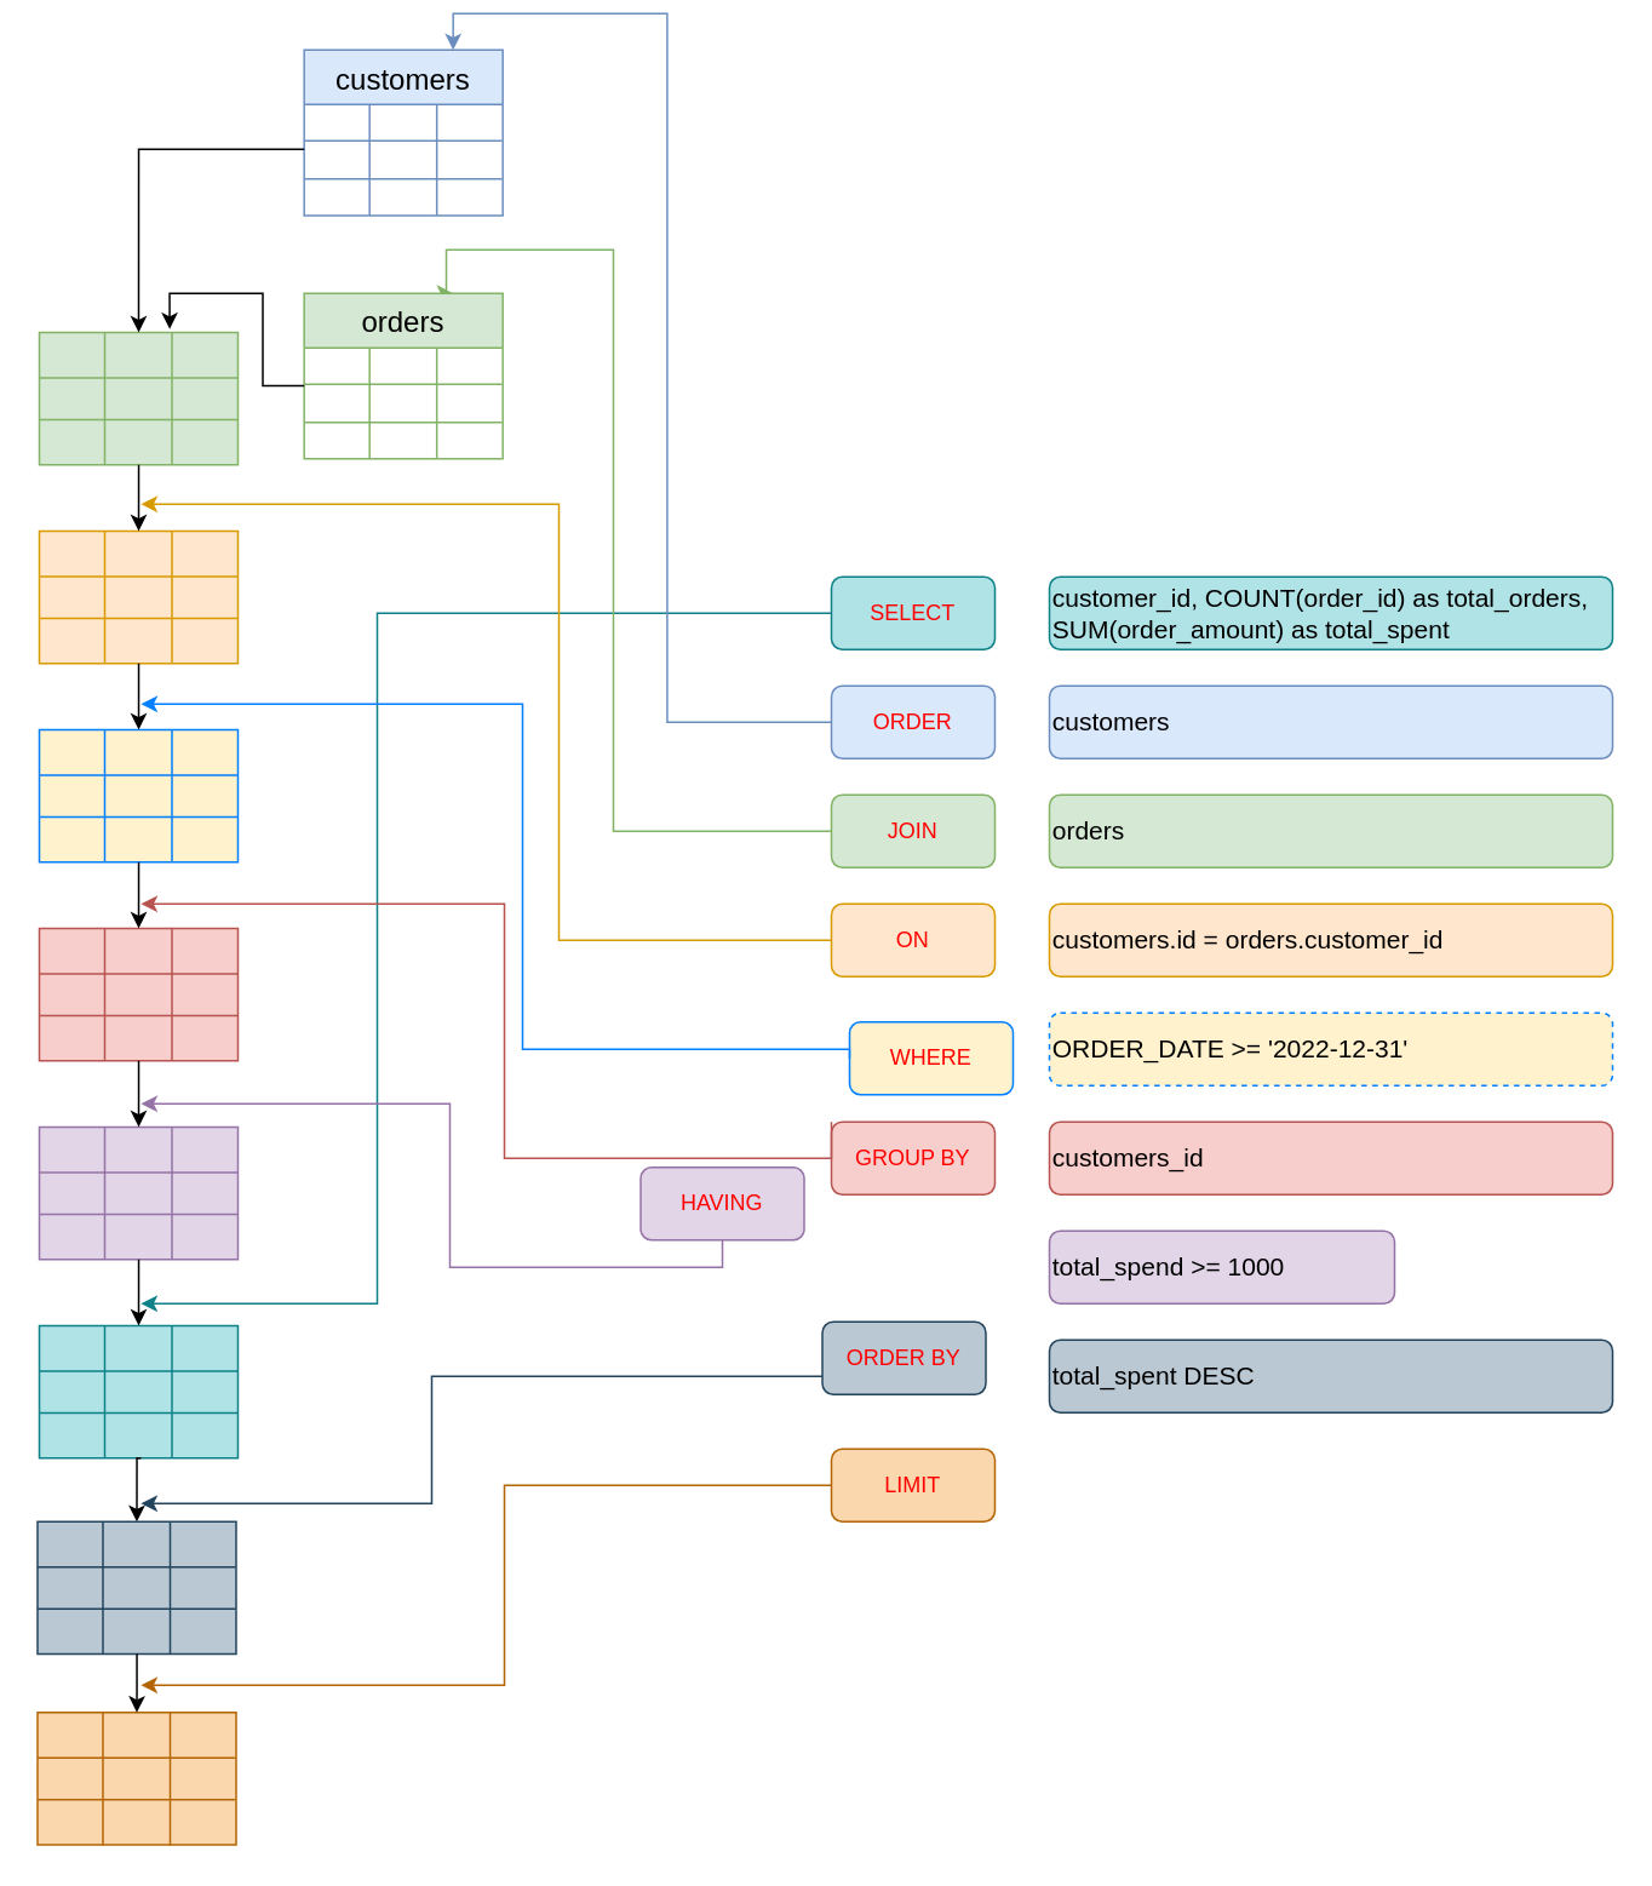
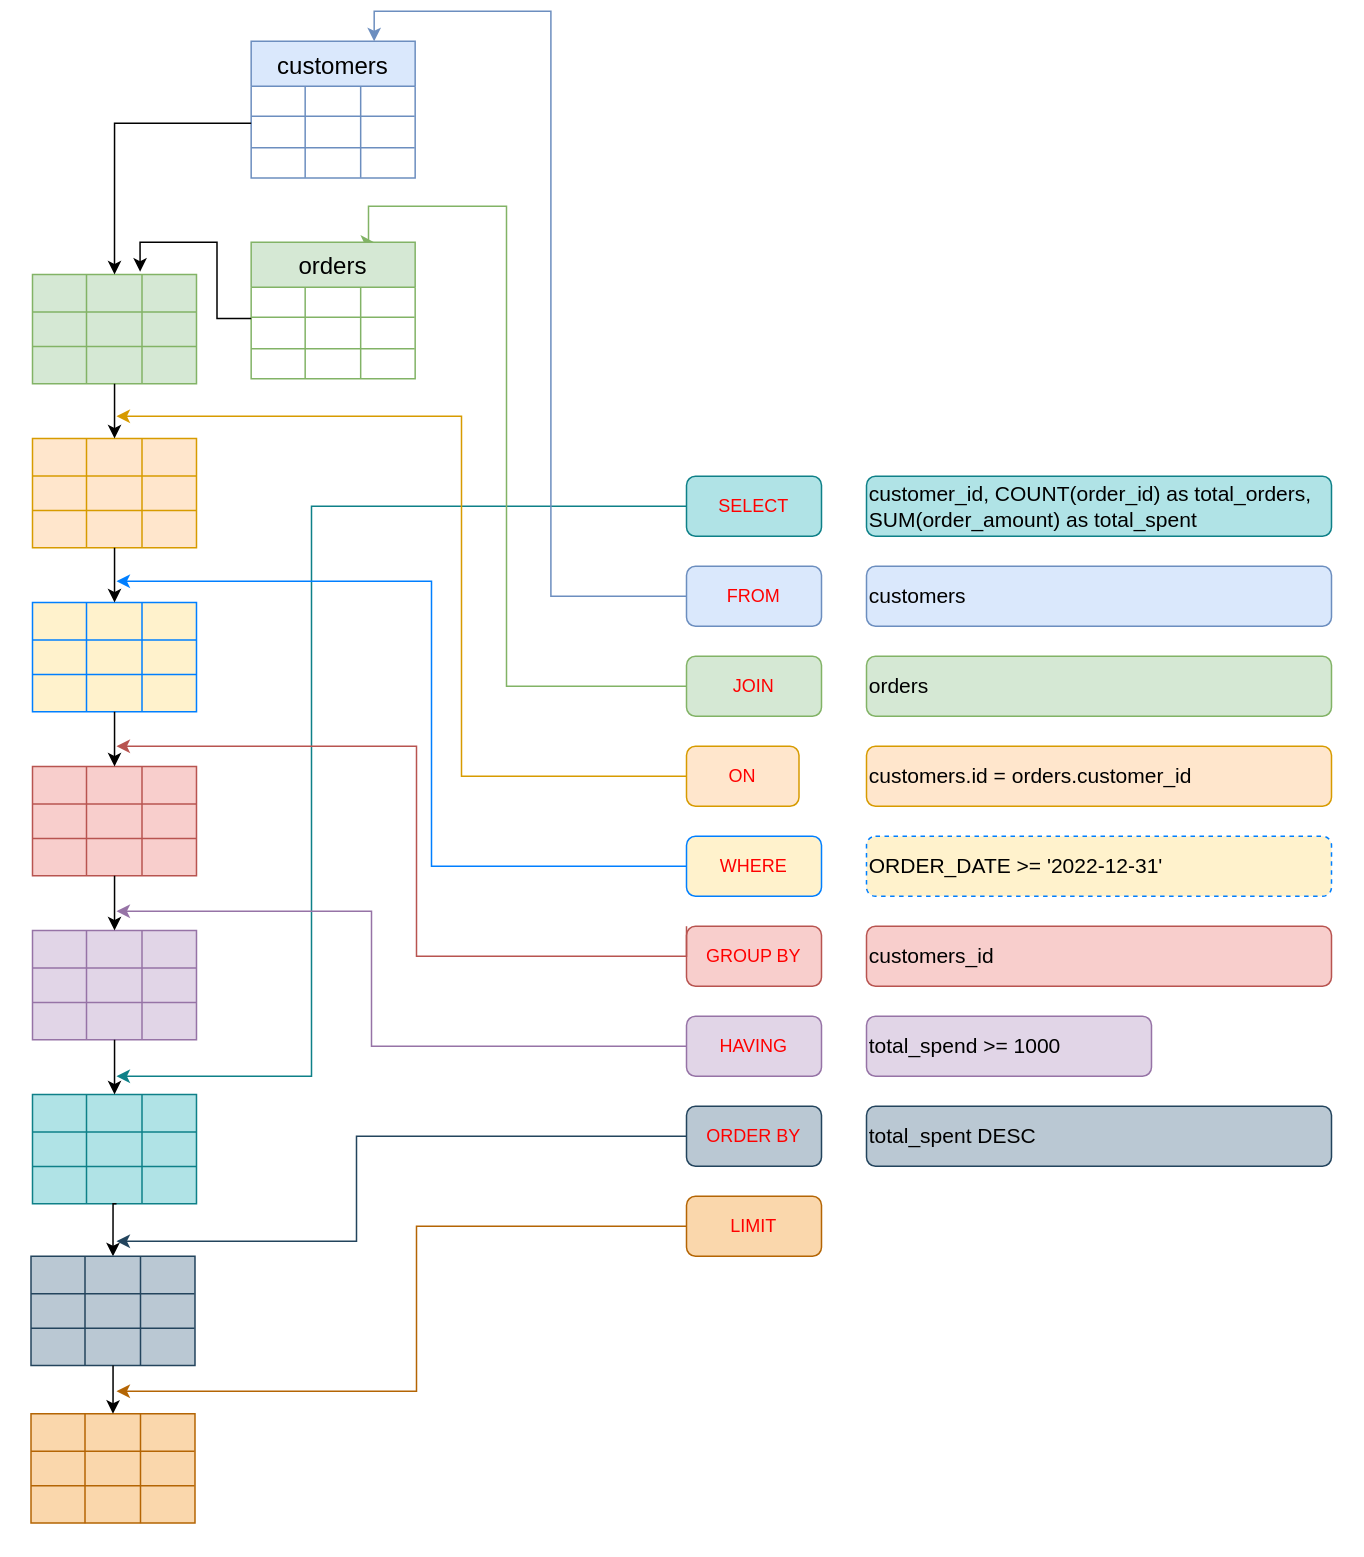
- <mxCell id="7" value="&lt;font color=&quot;#ff0000&quot;&gt;ORDER&lt;/font&gt;" style="rounded=1;whiteSpace=wrap;html=1;fillColor=#dae8fc;strokeColor=#6c8ebf;" vertex="1" parent="1"><mxGeometry x="457" y="370" width="90" height="40" as="geometry" /></mxCell>
+ <mxCell id="7" value="&lt;font color=&quot;#ff0000&quot;&gt;FROM&lt;/font&gt;" style="rounded=1;whiteSpace=wrap;html=1;fillColor=#dae8fc;strokeColor=#6c8ebf;" vertex="1" parent="1"><mxGeometry x="457" y="370" width="90" height="40" as="geometry" /></mxCell>
- <mxCell id="13" value="&lt;font color=&quot;#ff0000&quot;&gt;ON&lt;/font&gt;" style="rounded=1;whiteSpace=wrap;html=1;fillColor=#ffe6cc;strokeColor=#d79b00;" vertex="1" parent="1"><mxGeometry x="457" y="490" width="90" height="40" as="geometry" /></mxCell>
+ <mxCell id="13" value="&lt;font color=&quot;#ff0000&quot;&gt;ON&lt;/font&gt;" style="rounded=1;whiteSpace=wrap;html=1;fillColor=#ffe6cc;strokeColor=#d79b00;" vertex="1" parent="1"><mxGeometry x="457" y="490" width="75" height="40" as="geometry" /></mxCell>
- <mxCell id="15" value="&lt;font color=&quot;#ff0000&quot;&gt;WHERE&lt;/font&gt;" style="rounded=1;whiteSpace=wrap;html=1;fillColor=#fff2cc;strokeColor=#007FFF;" vertex="1" parent="1"><mxGeometry x="467" y="555" width="90" height="40" as="geometry" /></mxCell>
+ <mxCell id="15" value="&lt;font color=&quot;#ff0000&quot;&gt;WHERE&lt;/font&gt;" style="rounded=1;whiteSpace=wrap;html=1;fillColor=#fff2cc;strokeColor=#007FFF;" vertex="1" parent="1"><mxGeometry x="457" y="550" width="90" height="40" as="geometry" /></mxCell>
- <mxCell id="20" value="&lt;font color=&quot;#ff0000&quot;&gt;HAVING&lt;/font&gt;" style="rounded=1;whiteSpace=wrap;html=1;fillColor=#e1d5e7;strokeColor=#9673a6;" vertex="1" parent="1"><mxGeometry x="352" y="635" width="90" height="40" as="geometry" /></mxCell>
+ <mxCell id="20" value="&lt;font color=&quot;#ff0000&quot;&gt;HAVING&lt;/font&gt;" style="rounded=1;whiteSpace=wrap;html=1;fillColor=#e1d5e7;strokeColor=#9673a6;" vertex="1" parent="1"><mxGeometry x="457" y="670" width="90" height="40" as="geometry" /></mxCell>
- <mxCell id="23" value="&lt;font color=&quot;#ff0000&quot;&gt;ORDER BY&lt;br&gt;&lt;/font&gt;" style="rounded=1;whiteSpace=wrap;html=1;fillColor=#bac8d3;strokeColor=#23445d;" vertex="1" parent="1"><mxGeometry x="452" y="720" width="90" height="40" as="geometry" /></mxCell>
+ <mxCell id="23" value="&lt;font color=&quot;#ff0000&quot;&gt;ORDER BY&lt;br&gt;&lt;/font&gt;" style="rounded=1;whiteSpace=wrap;html=1;fillColor=#bac8d3;strokeColor=#23445d;" vertex="1" parent="1"><mxGeometry x="457" y="730" width="90" height="40" as="geometry" /></mxCell>
